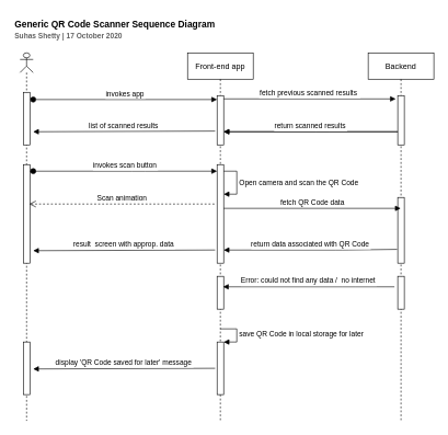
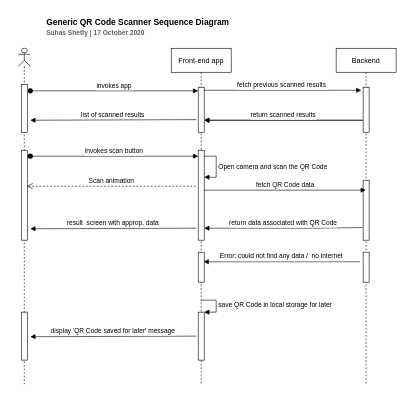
- <mxCell id="29" value="&lt;b&gt;Generic QR Code Scanner Sequence Diagram&lt;/b&gt;&lt;br style=&quot;font-size: 10px&quot;&gt;&lt;font style=&quot;font-size: 11px&quot; color=&quot;#616161&quot;&gt;&lt;b&gt;Suhas Shetty | 17 October 2020&lt;/b&gt;&lt;/font&gt;" style="text;html=1;strokeColor=none;fillColor=none;align=left;verticalAlign=middle;whiteSpace=wrap;rounded=0;fontSize=14;" vertex="1" parent="1"><mxGeometry x="20" y="20" width="350" height="50" as="geometry" /></mxCell>
+ <mxCell id="29" value="&lt;b&gt;Generic QR Code Scanner Sequence Diagram&lt;/b&gt;&lt;br style=&quot;font-size: 10px&quot;&gt;&lt;font style=&quot;font-size: 11px&quot; color=&quot;#616161&quot;&gt;&lt;b&gt;Suhas Shetty | 17 October 2020&lt;/b&gt;&lt;/font&gt;" style="text;html=1;strokeColor=none;fillColor=none;align=left;verticalAlign=middle;whiteSpace=wrap;rounded=0;fontSize=14;" vertex="1" parent="1"><mxGeometry x="75" y="20" width="350" height="50" as="geometry" /></mxCell>
